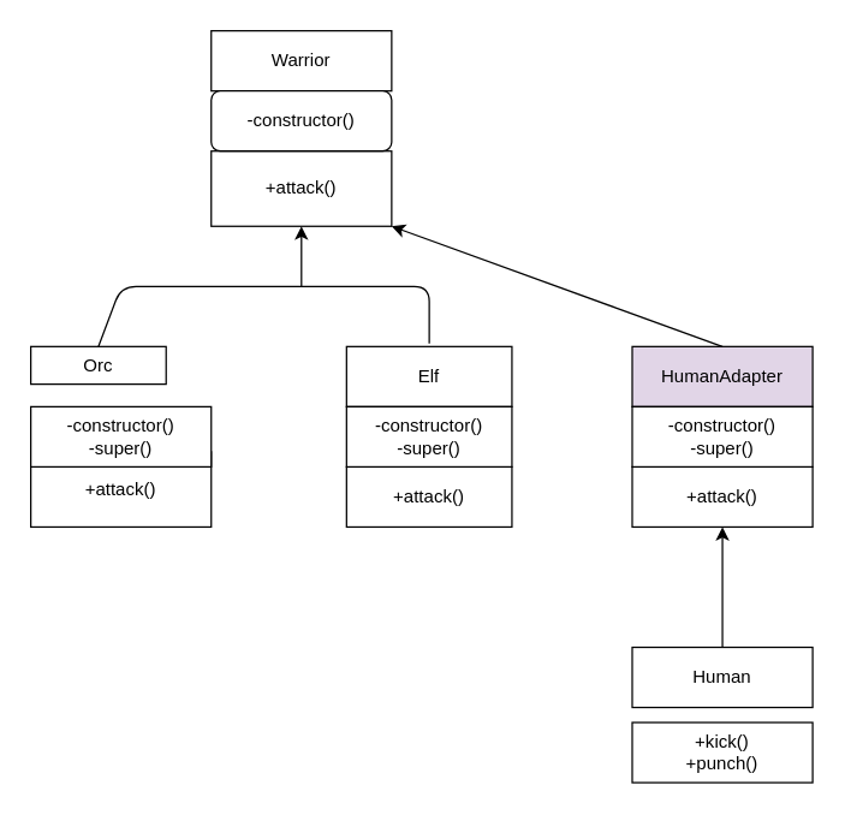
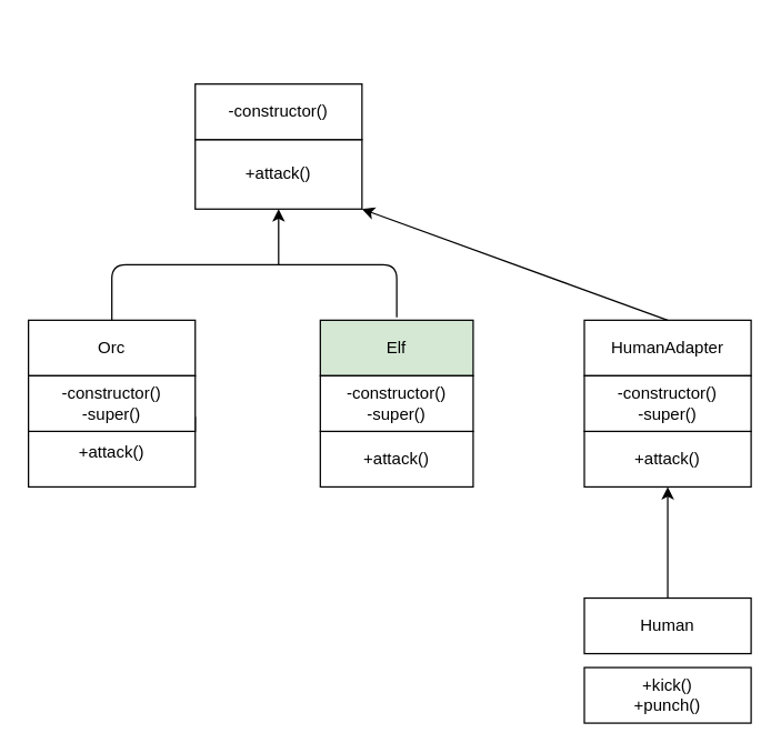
- <mxCell id="2" value="Warrior" style="rounded=0;whiteSpace=wrap;html=1;" vertex="1" parent="1"><mxGeometry x="140" y="20" width="120" height="40" as="geometry" /></mxCell>
- <mxCell id="12" value="-constructor()" style="whiteSpace=wrap;html=1;rounded=1;" vertex="1" parent="1"><mxGeometry x="140" y="60" width="120" height="40" as="geometry" /></mxCell>
+ <mxCell id="12" value="-constructor()" style="rounded=0;whiteSpace=wrap;html=1;" vertex="1" parent="1"><mxGeometry x="140" y="60" width="120" height="40" as="geometry" /></mxCell>
- <mxCell id="4" value="Orc" style="rounded=0;whiteSpace=wrap;html=1;" vertex="1" parent="1"><mxGeometry x="20" y="230" width="90" height="25" as="geometry" /></mxCell>
+ <mxCell id="4" value="Orc" style="rounded=0;whiteSpace=wrap;html=1;" vertex="1" parent="1"><mxGeometry x="20" y="230" width="120" height="40" as="geometry" /></mxCell>
- <mxCell id="5" value="Elf" style="rounded=0;whiteSpace=wrap;html=1;" vertex="1" parent="1"><mxGeometry x="230" y="230" width="110" height="40" as="geometry" /></mxCell>
+ <mxCell id="5" value="Elf" style="rounded=0;whiteSpace=wrap;html=1;fillColor=#d5e8d4;" vertex="1" parent="1"><mxGeometry x="230" y="230" width="110" height="40" as="geometry" /></mxCell>
- <mxCell id="8" value="HumanAdapter" style="rounded=0;whiteSpace=wrap;html=1;fillColor=#e1d5e7;" vertex="1" parent="1"><mxGeometry x="420" y="230" width="120" height="40" as="geometry" /></mxCell>
+ <mxCell id="8" value="HumanAdapter" style="rounded=0;whiteSpace=wrap;html=1;" vertex="1" parent="1"><mxGeometry x="420" y="230" width="120" height="40" as="geometry" /></mxCell>
